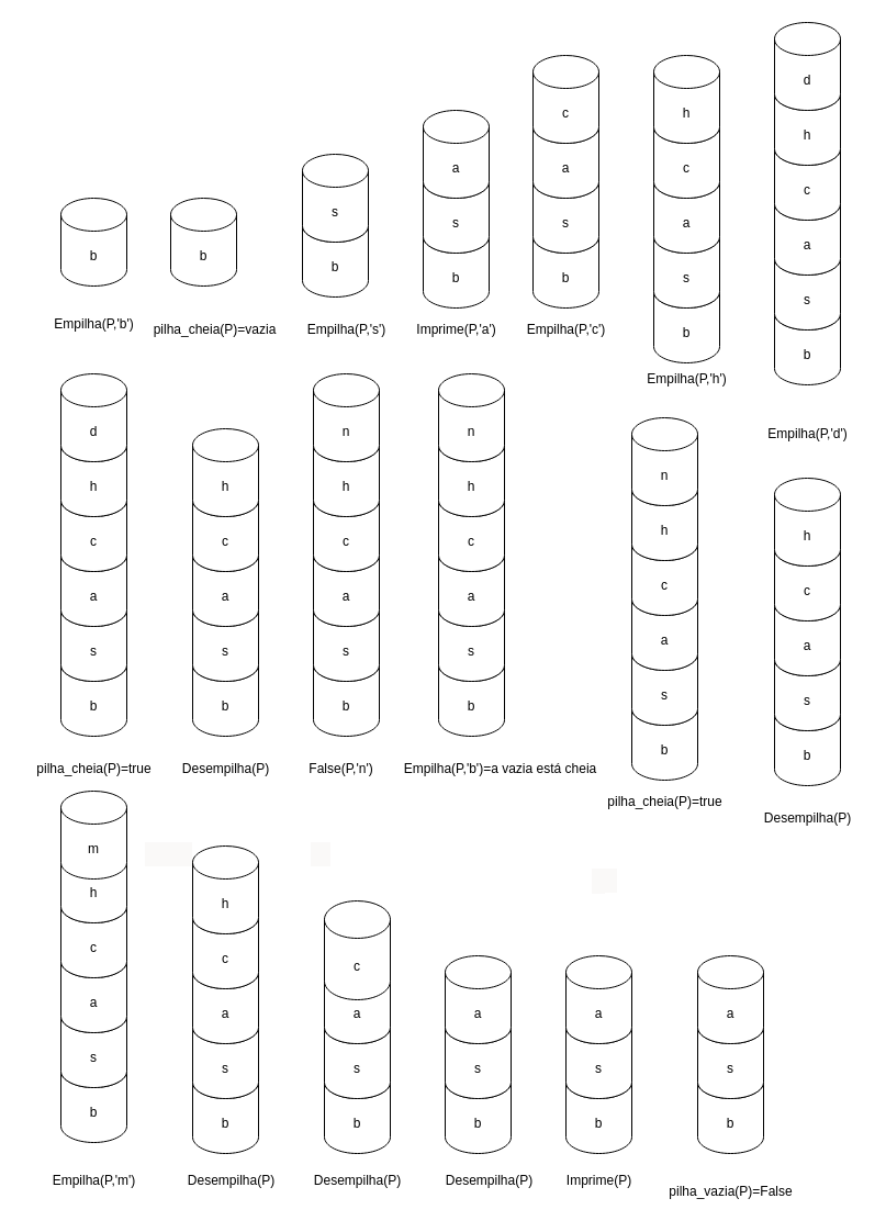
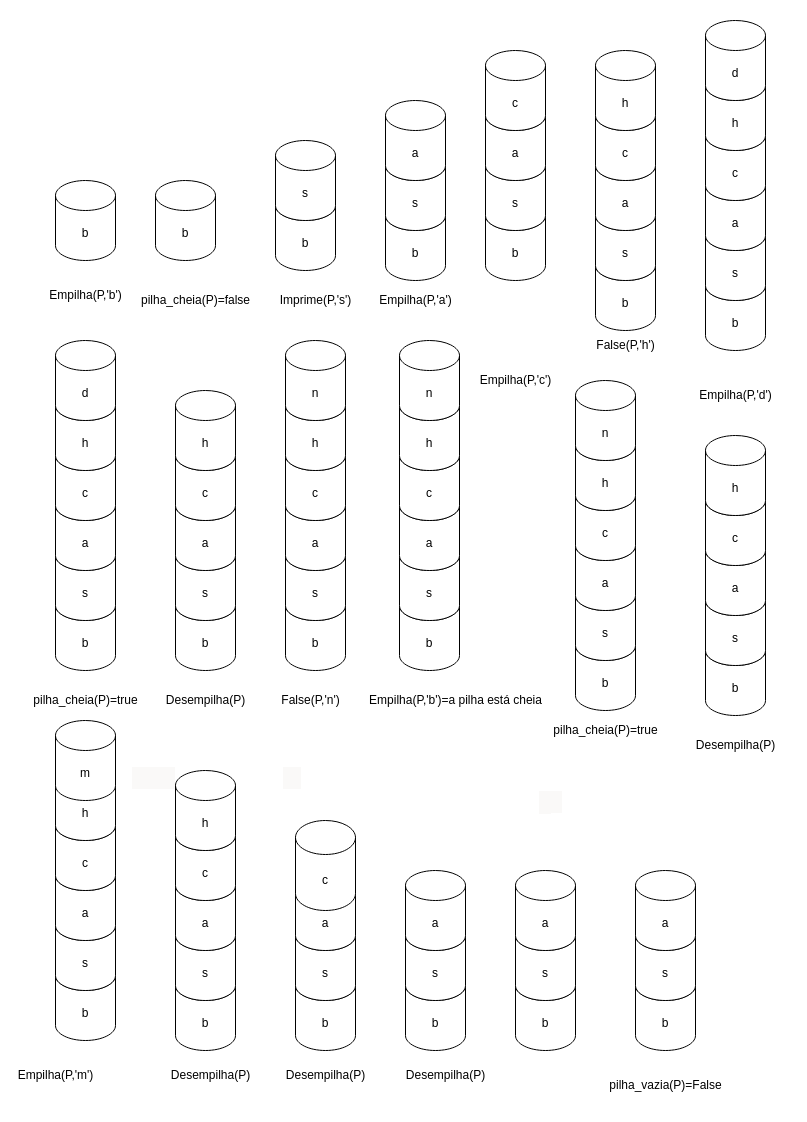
- <mxCell id="4" value="pilha_cheia(P)=vazia&lt;span style=&quot;color: transparent; position: absolute; cursor: text; transform-origin: 0% 0%; text-align: start; background-color: rgb(250, 249, 248); left: 283.233px; top: 767.065px; font-size: 18.4px; font-family: sans-serif;&quot;&gt;P&lt;/span&gt;&lt;span style=&quot;color: transparent; position: absolute; cursor: text; transform-origin: 0% 0%; text-align: start; background-color: rgb(250, 249, 248); left: 295.433px; top: 767.065px; font-size: 18.4px; font-family: sans-serif; transform: scaleX(0.997);&quot;&gt;)&lt;/span&gt;" style="text;html=1;align=center;verticalAlign=middle;resizable=0;points=[];autosize=1;strokeColor=none;fillColor=none;" vertex="1" parent="1"><mxGeometry x="130" y="285" width="130" height="30" as="geometry" /></mxCell>
+ <mxCell id="4" value="pilha_cheia(P)=false&lt;span style=&quot;color: transparent; position: absolute; cursor: text; transform-origin: 0% 0%; text-align: start; background-color: rgb(250, 249, 248); left: 283.233px; top: 767.065px; font-size: 18.4px; font-family: sans-serif;&quot;&gt;P&lt;/span&gt;&lt;span style=&quot;color: transparent; position: absolute; cursor: text; transform-origin: 0% 0%; text-align: start; background-color: rgb(250, 249, 248); left: 295.433px; top: 767.065px; font-size: 18.4px; font-family: sans-serif; transform: scaleX(0.997);&quot;&gt;)&lt;/span&gt;" style="text;html=1;align=center;verticalAlign=middle;resizable=0;points=[];autosize=1;strokeColor=none;fillColor=none;" vertex="1" parent="1"><mxGeometry x="130" y="285" width="130" height="30" as="geometry" /></mxCell>
- <mxCell id="6" value="Empilha(P,'s')&lt;span style=&quot;color: transparent; position: absolute; cursor: text; transform-origin: 0% 0%; text-align: start; background-color: rgb(250, 249, 248); left: 132.44px; top: 767.065px; font-size: 18.4px; font-family: sans-serif;&quot;&gt;P&lt;/span&gt;&lt;span style=&quot;color: transparent; position: absolute; cursor: text; transform-origin: 0% 0%; text-align: start; background-color: rgb(250, 249, 248); left: 144.64px; top: 767.06px; font-size: 18.4px; font-family: sans-serif; transform: scaleX(0.996);&quot;&gt;,’b’)&lt;/span&gt;" style="text;html=1;align=center;verticalAlign=middle;resizable=0;points=[];autosize=1;strokeColor=none;fillColor=none;" vertex="1" parent="1"><mxGeometry x="265" y="285" width="100" height="30" as="geometry" /></mxCell>
+ <mxCell id="6" value="Imprime(P,'s')&lt;span style=&quot;color: transparent; position: absolute; cursor: text; transform-origin: 0% 0%; text-align: start; background-color: rgb(250, 249, 248); left: 132.44px; top: 767.065px; font-size: 18.4px; font-family: sans-serif;&quot;&gt;P&lt;/span&gt;&lt;span style=&quot;color: transparent; position: absolute; cursor: text; transform-origin: 0% 0%; text-align: start; background-color: rgb(250, 249, 248); left: 144.64px; top: 767.06px; font-size: 18.4px; font-family: sans-serif; transform: scaleX(0.996);&quot;&gt;,’b’)&lt;/span&gt;" style="text;html=1;align=center;verticalAlign=middle;resizable=0;points=[];autosize=1;strokeColor=none;fillColor=none;" vertex="1" parent="1"><mxGeometry x="265" y="285" width="100" height="30" as="geometry" /></mxCell>
- <mxCell id="9" value="Imprime(P,'a')&lt;span style=&quot;color: transparent; position: absolute; cursor: text; transform-origin: 0% 0%; text-align: start; background-color: rgb(250, 249, 248); left: 132.44px; top: 767.065px; font-size: 18.4px; font-family: sans-serif;&quot;&gt;P&lt;/span&gt;&lt;span style=&quot;color: transparent; position: absolute; cursor: text; transform-origin: 0% 0%; text-align: start; background-color: rgb(250, 249, 248); left: 144.64px; top: 767.06px; font-size: 18.4px; font-family: sans-serif; transform: scaleX(0.996);&quot;&gt;,’b’)&lt;/span&gt;" style="text;html=1;align=center;verticalAlign=middle;resizable=0;points=[];autosize=1;strokeColor=none;fillColor=none;" vertex="1" parent="1"><mxGeometry x="365" y="285" width="100" height="30" as="geometry" /></mxCell>
+ <mxCell id="9" value="Empilha(P,'a')&lt;span style=&quot;color: transparent; position: absolute; cursor: text; transform-origin: 0% 0%; text-align: start; background-color: rgb(250, 249, 248); left: 132.44px; top: 767.065px; font-size: 18.4px; font-family: sans-serif;&quot;&gt;P&lt;/span&gt;&lt;span style=&quot;color: transparent; position: absolute; cursor: text; transform-origin: 0% 0%; text-align: start; background-color: rgb(250, 249, 248); left: 144.64px; top: 767.06px; font-size: 18.4px; font-family: sans-serif; transform: scaleX(0.996);&quot;&gt;,’b’)&lt;/span&gt;" style="text;html=1;align=center;verticalAlign=middle;resizable=0;points=[];autosize=1;strokeColor=none;fillColor=none;" vertex="1" parent="1"><mxGeometry x="365" y="285" width="100" height="30" as="geometry" /></mxCell>
- <mxCell id="17" value="Empilha(P,'c')&lt;span style=&quot;color: transparent; position: absolute; cursor: text; transform-origin: 0% 0%; text-align: start; background-color: rgb(250, 249, 248); left: 132.44px; top: 767.065px; font-size: 18.4px; font-family: sans-serif;&quot;&gt;P&lt;/span&gt;&lt;span style=&quot;color: transparent; position: absolute; cursor: text; transform-origin: 0% 0%; text-align: start; background-color: rgb(250, 249, 248); left: 144.64px; top: 767.06px; font-size: 18.4px; font-family: sans-serif; transform: scaleX(0.996);&quot;&gt;,’b’)&lt;/span&gt;" style="text;html=1;align=center;verticalAlign=middle;resizable=0;points=[];autosize=1;strokeColor=none;fillColor=none;" vertex="1" parent="1"><mxGeometry x="465" y="285" width="100" height="30" as="geometry" /></mxCell>
+ <mxCell id="17" value="Empilha(P,'c')&lt;span style=&quot;color: transparent; position: absolute; cursor: text; transform-origin: 0% 0%; text-align: start; background-color: rgb(250, 249, 248); left: 132.44px; top: 767.065px; font-size: 18.4px; font-family: sans-serif;&quot;&gt;P&lt;/span&gt;&lt;span style=&quot;color: transparent; position: absolute; cursor: text; transform-origin: 0% 0%; text-align: start; background-color: rgb(250, 249, 248); left: 144.64px; top: 767.06px; font-size: 18.4px; font-family: sans-serif; transform: scaleX(0.996);&quot;&gt;,’b’)&lt;/span&gt;" style="text;html=1;align=center;verticalAlign=middle;resizable=0;points=[];autosize=1;strokeColor=none;fillColor=none;" vertex="1" parent="1"><mxGeometry x="465" y="365" width="100" height="30" as="geometry" /></mxCell>
- <mxCell id="22" value="Empilha(P,'h')&lt;span style=&quot;color: transparent; position: absolute; cursor: text; transform-origin: 0% 0%; text-align: start; background-color: rgb(250, 249, 248); left: 132.44px; top: 767.065px; font-size: 18.4px; font-family: sans-serif;&quot;&gt;P&lt;/span&gt;&lt;span style=&quot;color: transparent; position: absolute; cursor: text; transform-origin: 0% 0%; text-align: start; background-color: rgb(250, 249, 248); left: 144.64px; top: 767.06px; font-size: 18.4px; font-family: sans-serif; transform: scaleX(0.996);&quot;&gt;,’b’)&lt;/span&gt;" style="text;html=1;align=center;verticalAlign=middle;resizable=0;points=[];autosize=1;strokeColor=none;fillColor=none;" vertex="1" parent="1"><mxGeometry x="575" y="330" width="100" height="30" as="geometry" /></mxCell>
+ <mxCell id="22" value="False(P,'h')&lt;span style=&quot;color: transparent; position: absolute; cursor: text; transform-origin: 0% 0%; text-align: start; background-color: rgb(250, 249, 248); left: 132.44px; top: 767.065px; font-size: 18.4px; font-family: sans-serif;&quot;&gt;P&lt;/span&gt;&lt;span style=&quot;color: transparent; position: absolute; cursor: text; transform-origin: 0% 0%; text-align: start; background-color: rgb(250, 249, 248); left: 144.64px; top: 767.06px; font-size: 18.4px; font-family: sans-serif; transform: scaleX(0.996);&quot;&gt;,’b’)&lt;/span&gt;" style="text;html=1;align=center;verticalAlign=middle;resizable=0;points=[];autosize=1;strokeColor=none;fillColor=none;" vertex="1" parent="1"><mxGeometry x="575" y="330" width="100" height="30" as="geometry" /></mxCell>
- <mxCell id="57" value="Empilha(P,'b')=a vazia está cheia&lt;span style=&quot;color: transparent; position: absolute; cursor: text; transform-origin: 0% 0%; text-align: start; background-color: rgb(250, 249, 248); left: 132.44px; top: 767.065px; font-size: 18.4px; font-family: sans-serif;&quot;&gt;P&lt;/span&gt;&lt;span style=&quot;color: transparent; position: absolute; cursor: text; transform-origin: 0% 0%; text-align: start; background-color: rgb(250, 249, 248); left: 144.64px; top: 767.06px; font-size: 18.4px; font-family: sans-serif; transform: scaleX(0.996);&quot;&gt;,’b’)&lt;/span&gt;" style="text;html=1;align=center;verticalAlign=middle;resizable=0;points=[];autosize=1;strokeColor=none;fillColor=none;" vertex="1" parent="1"><mxGeometry x="355" y="685" width="200" height="30" as="geometry" /></mxCell>
+ <mxCell id="57" value="Empilha(P,'b')=a pilha está cheia&lt;span style=&quot;color: transparent; position: absolute; cursor: text; transform-origin: 0% 0%; text-align: start; background-color: rgb(250, 249, 248); left: 132.44px; top: 767.065px; font-size: 18.4px; font-family: sans-serif;&quot;&gt;P&lt;/span&gt;&lt;span style=&quot;color: transparent; position: absolute; cursor: text; transform-origin: 0% 0%; text-align: start; background-color: rgb(250, 249, 248); left: 144.64px; top: 767.06px; font-size: 18.4px; font-family: sans-serif; transform: scaleX(0.996);&quot;&gt;,’b’)&lt;/span&gt;" style="text;html=1;align=center;verticalAlign=middle;resizable=0;points=[];autosize=1;strokeColor=none;fillColor=none;" vertex="1" parent="1"><mxGeometry x="355" y="685" width="200" height="30" as="geometry" /></mxCell>
- <mxCell id="77" value="Empilha(P,'m')&lt;span style=&quot;color: transparent; position: absolute; cursor: text; transform-origin: 0% 0%; text-align: start; background-color: rgb(250, 249, 248); left: 132.44px; top: 767.065px; font-size: 18.4px; font-family: sans-serif;&quot;&gt;P&lt;/span&gt;&lt;span style=&quot;color: transparent; position: absolute; cursor: text; transform-origin: 0% 0%; text-align: start; background-color: rgb(250, 249, 248); left: 144.64px; top: 767.06px; font-size: 18.4px; font-family: sans-serif; transform: scaleX(0.996);&quot;&gt;,’b’)&lt;/span&gt;" style="text;html=1;align=center;verticalAlign=middle;resizable=0;points=[];autosize=1;strokeColor=none;fillColor=none;" vertex="1" parent="1"><mxGeometry x="35" y="1060" width="100" height="30" as="geometry" /></mxCell>
+ <mxCell id="77" value="Empilha(P,'m')&lt;span style=&quot;color: transparent; position: absolute; cursor: text; transform-origin: 0% 0%; text-align: start; background-color: rgb(250, 249, 248); left: 132.44px; top: 767.065px; font-size: 18.4px; font-family: sans-serif;&quot;&gt;P&lt;/span&gt;&lt;span style=&quot;color: transparent; position: absolute; cursor: text; transform-origin: 0% 0%; text-align: start; background-color: rgb(250, 249, 248); left: 144.64px; top: 767.06px; font-size: 18.4px; font-family: sans-serif; transform: scaleX(0.996);&quot;&gt;,’b’)&lt;/span&gt;" style="text;html=1;align=center;verticalAlign=middle;resizable=0;points=[];autosize=1;strokeColor=none;fillColor=none;" vertex="1" parent="1"><mxGeometry x="5" y="1060" width="100" height="30" as="geometry" /></mxCell>
- <mxCell id="93" value="Imprime(P)" style="text;html=1;align=center;verticalAlign=middle;resizable=0;points=[];autosize=1;strokeColor=none;fillColor=none;" vertex="1" parent="1"><mxGeometry x="505" y="1060" width="80" height="30" as="geometry" /></mxCell>
